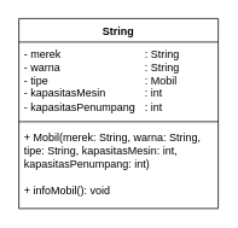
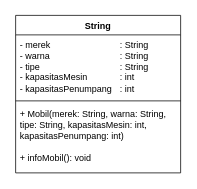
- <mxCell id="3" value="- merek &lt;span style=&quot;white-space: pre;&quot;&gt;&#09;&lt;span style=&quot;white-space: pre;&quot;&gt;&#09;&lt;span style=&quot;white-space: pre;&quot;&gt;&#09;&lt;/span&gt;&lt;span style=&quot;white-space: pre;&quot;&gt;&#09;&lt;/span&gt;&lt;/span&gt;&lt;/span&gt;: String&lt;div&gt;- warna &lt;span style=&quot;white-space: pre;&quot;&gt;&#09;&lt;span style=&quot;white-space: pre;&quot;&gt;&#09;&lt;span style=&quot;white-space: pre;&quot;&gt;&#09;&lt;span style=&quot;white-space: pre;&quot;&gt;&#09;&lt;/span&gt;&lt;/span&gt;&lt;/span&gt;&lt;/span&gt;: String&lt;/div&gt;&lt;div&gt;- tipe&amp;nbsp; &amp;nbsp;&lt;span style=&quot;white-space: pre;&quot;&gt;&#09;&lt;span style=&quot;white-space: pre;&quot;&gt;&#09;&lt;span style=&quot;white-space: pre;&quot;&gt;&#09;&lt;/span&gt;&lt;span style=&quot;white-space: pre;&quot;&gt;&#09;&lt;/span&gt;&lt;/span&gt;&lt;/span&gt;: Mobil&lt;/div&gt;&lt;div&gt;- kapasitasMesin&amp;nbsp; &amp;nbsp; &amp;nbsp;&lt;span style=&quot;white-space: pre;&quot;&gt;&#09;&lt;/span&gt;: int&lt;/div&gt;&lt;div&gt;- kapasitasPenumpang&lt;span style=&quot;white-space: pre;&quot;&gt;&#09;&lt;/span&gt;: int&lt;/div&gt;&lt;div&gt;&lt;br&gt;&lt;/div&gt;" style="text;strokeColor=none;fillColor=none;align=left;verticalAlign=top;spacingLeft=4;spacingRight=4;overflow=hidden;rotatable=0;points=[[0,0.5],[1,0.5]];portConstraint=eastwest;whiteSpace=wrap;html=1;" vertex="1" parent="2"><mxGeometry y="26" width="220" height="84" as="geometry" /></mxCell>
+ <mxCell id="3" value="- merek &lt;span style=&quot;white-space: pre;&quot;&gt;&#09;&lt;span style=&quot;white-space: pre;&quot;&gt;&#09;&lt;span style=&quot;white-space: pre;&quot;&gt;&#09;&lt;/span&gt;&lt;span style=&quot;white-space: pre;&quot;&gt;&#09;&lt;/span&gt;&lt;/span&gt;&lt;/span&gt;: String&lt;div&gt;- warna &lt;span style=&quot;white-space: pre;&quot;&gt;&#09;&lt;span style=&quot;white-space: pre;&quot;&gt;&#09;&lt;span style=&quot;white-space: pre;&quot;&gt;&#09;&lt;span style=&quot;white-space: pre;&quot;&gt;&#09;&lt;/span&gt;&lt;/span&gt;&lt;/span&gt;&lt;/span&gt;: String&lt;/div&gt;&lt;div&gt;- tipe&amp;nbsp; &amp;nbsp;&lt;span style=&quot;white-space: pre;&quot;&gt;&#09;&lt;span style=&quot;white-space: pre;&quot;&gt;&#09;&lt;span style=&quot;white-space: pre;&quot;&gt;&#09;&lt;/span&gt;&lt;span style=&quot;white-space: pre;&quot;&gt;&#09;&lt;/span&gt;&lt;/span&gt;&lt;/span&gt;: String&lt;/div&gt;&lt;div&gt;- kapasitasMesin&amp;nbsp; &amp;nbsp; &amp;nbsp;&lt;span style=&quot;white-space: pre;&quot;&gt;&#09;&lt;/span&gt;: int&lt;/div&gt;&lt;div&gt;- kapasitasPenumpang&lt;span style=&quot;white-space: pre;&quot;&gt;&#09;&lt;/span&gt;: int&lt;/div&gt;&lt;div&gt;&lt;br&gt;&lt;/div&gt;" style="text;strokeColor=none;fillColor=none;align=left;verticalAlign=top;spacingLeft=4;spacingRight=4;overflow=hidden;rotatable=0;points=[[0,0.5],[1,0.5]];portConstraint=eastwest;whiteSpace=wrap;html=1;" vertex="1" parent="2"><mxGeometry y="26" width="220" height="84" as="geometry" /></mxCell>
